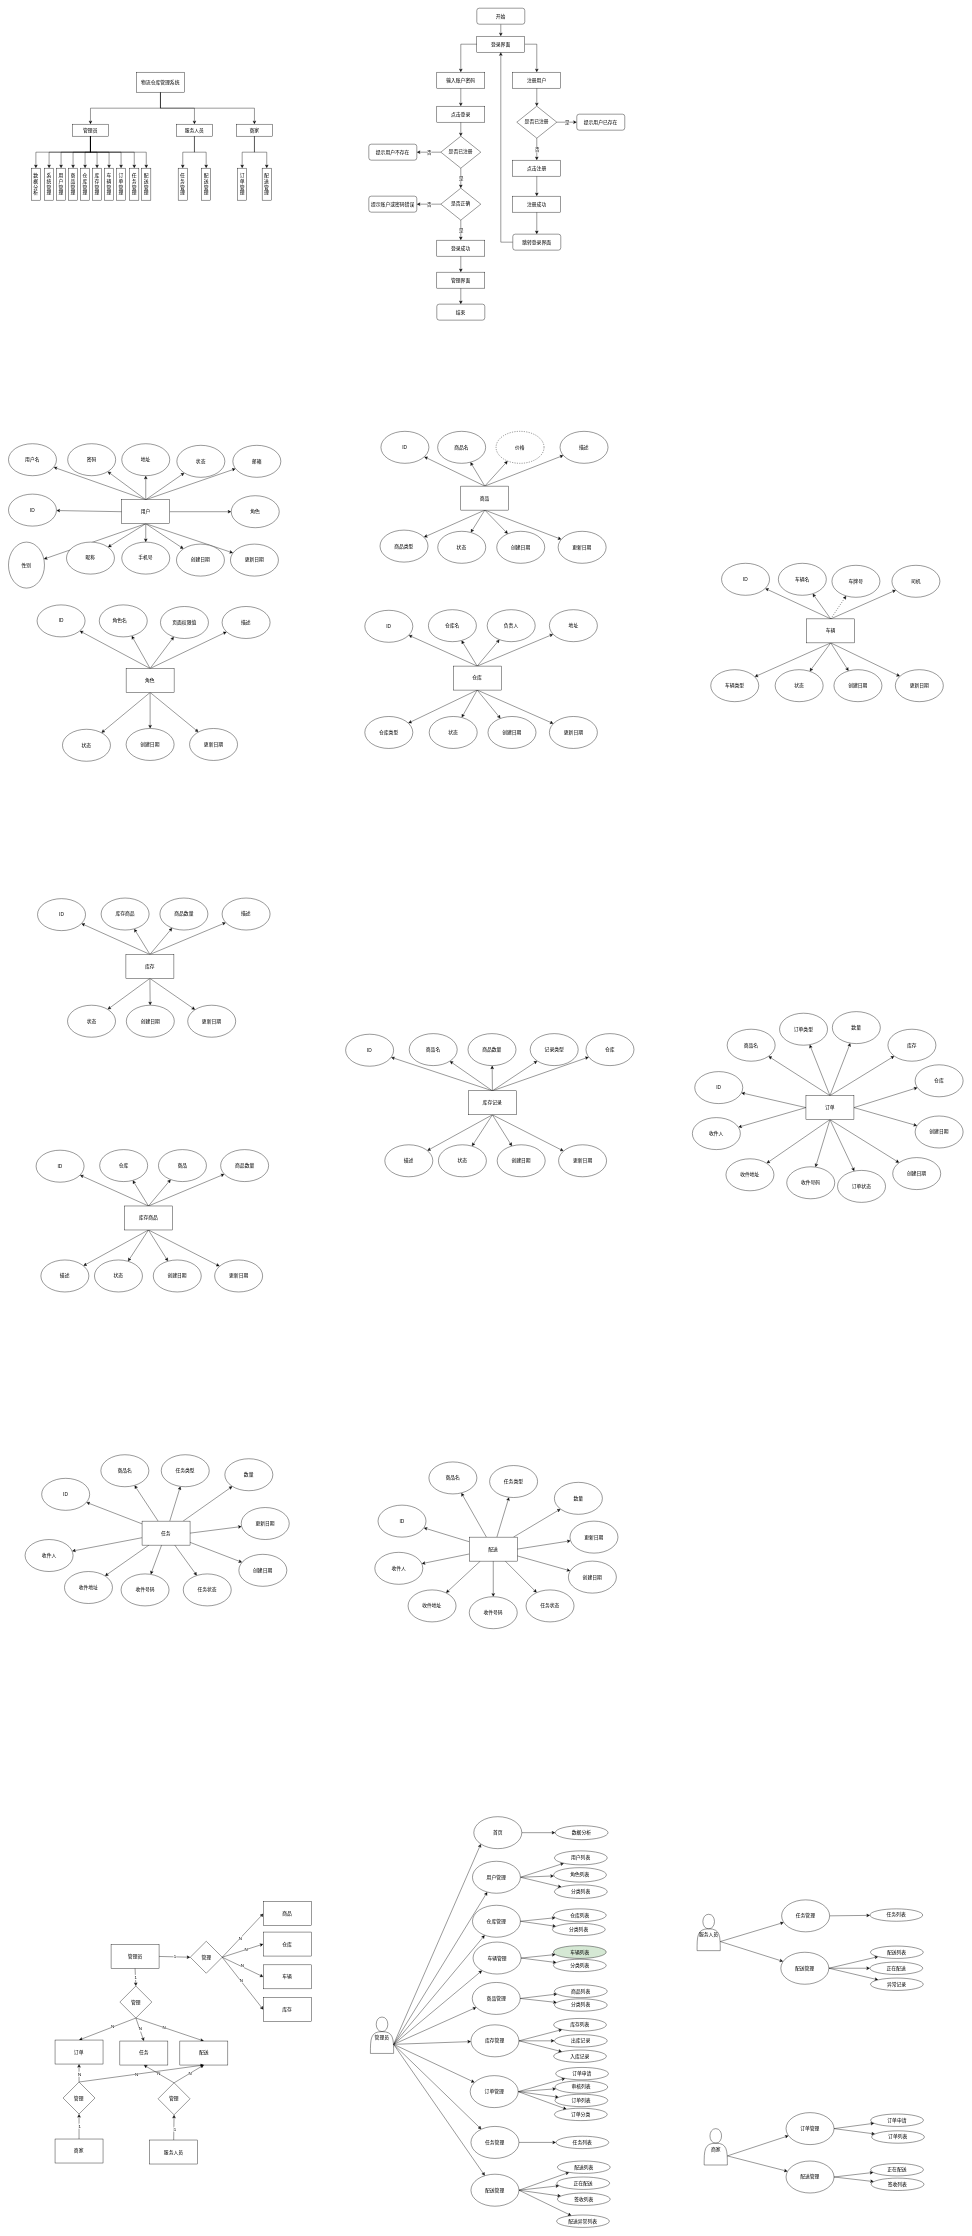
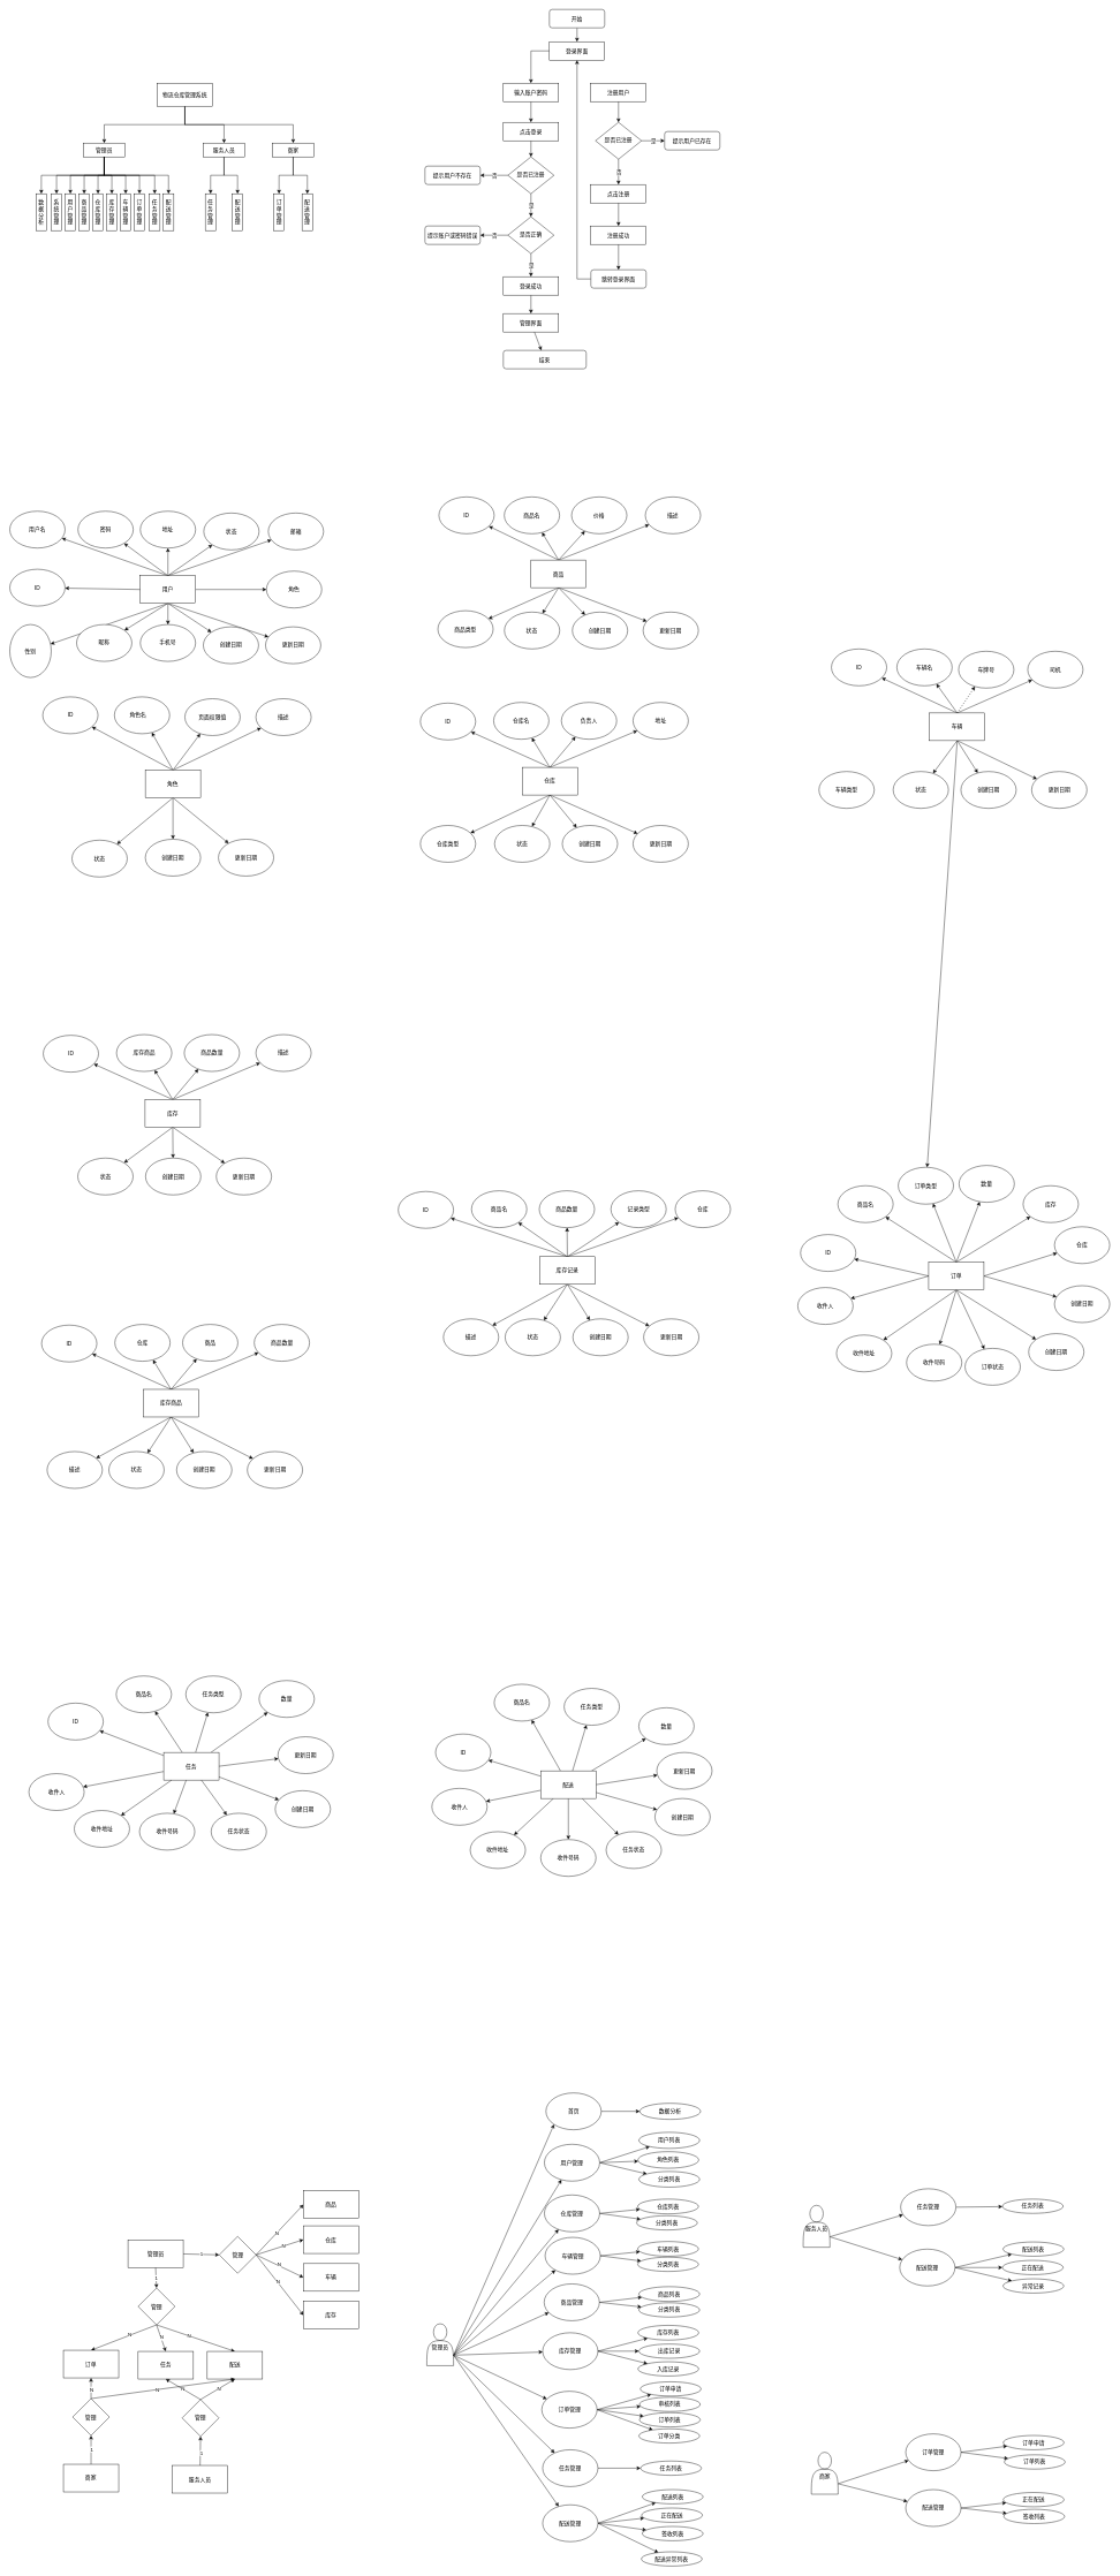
- <mxCell id="10" style="edgeStyle=orthogonalEdgeStyle;html=1;exitX=1;exitY=0.5;exitDx=0;exitDy=0;entryX=0.5;entryY=0;entryDx=0;entryDy=0;rounded=0;curved=0;" parent="1" source="11" target="21" edge="1"><mxGeometry relative="1" as="geometry" /></mxCell>
- <mxCell id="7" value="结束" style="rounded=1;whiteSpace=wrap;html=1;fontSize=12;glass=0;strokeWidth=1;shadow=0;" parent="1" vertex="1"><mxGeometry x="1091" y="760" width="120" height="40" as="geometry" /></mxCell>
+ <mxCell id="7" value="结束" style="rounded=1;whiteSpace=wrap;html=1;fontSize=12;glass=0;strokeWidth=1;shadow=0;" parent="1" vertex="1"><mxGeometry x="1091" y="760" width="180" height="40" as="geometry" /></mxCell>
- <mxCell id="114" value="价格" style="ellipse;whiteSpace=wrap;html=1;dashed=1;" parent="1" vertex="1"><mxGeometry x="1239.13" y="1078" width="120" height="80" as="geometry" /></mxCell>
+ <mxCell id="114" value="价格" style="ellipse;whiteSpace=wrap;html=1;" parent="1" vertex="1"><mxGeometry x="1239.13" y="1078" width="120" height="80" as="geometry" /></mxCell>
- <mxCell id="255" style="edgeStyle=none;html=1;exitX=0.5;exitY=1;exitDx=0;exitDy=0;" parent="1" source="260" target="264" edge="1"><mxGeometry relative="1" as="geometry" /></mxCell>
+ <mxCell id="255" style="edgeStyle=none;html=1;exitX=0.5;exitY=1;exitDx=0;exitDy=0;" parent="1" source="260" target="146" edge="1"><mxGeometry relative="1" as="geometry" /></mxCell>
- <mxCell id="364" value="车辆列表" style="ellipse;whiteSpace=wrap;html=1;fillColor=#d5e8d4;" parent="1" vertex="1"><mxGeometry x="1382.62" y="4864.5" width="132" height="32" as="geometry" /></mxCell>
+ <mxCell id="364" value="车辆列表" style="ellipse;whiteSpace=wrap;html=1;" parent="1" vertex="1"><mxGeometry x="1382.62" y="4864.5" width="132" height="32" as="geometry" /></mxCell>
